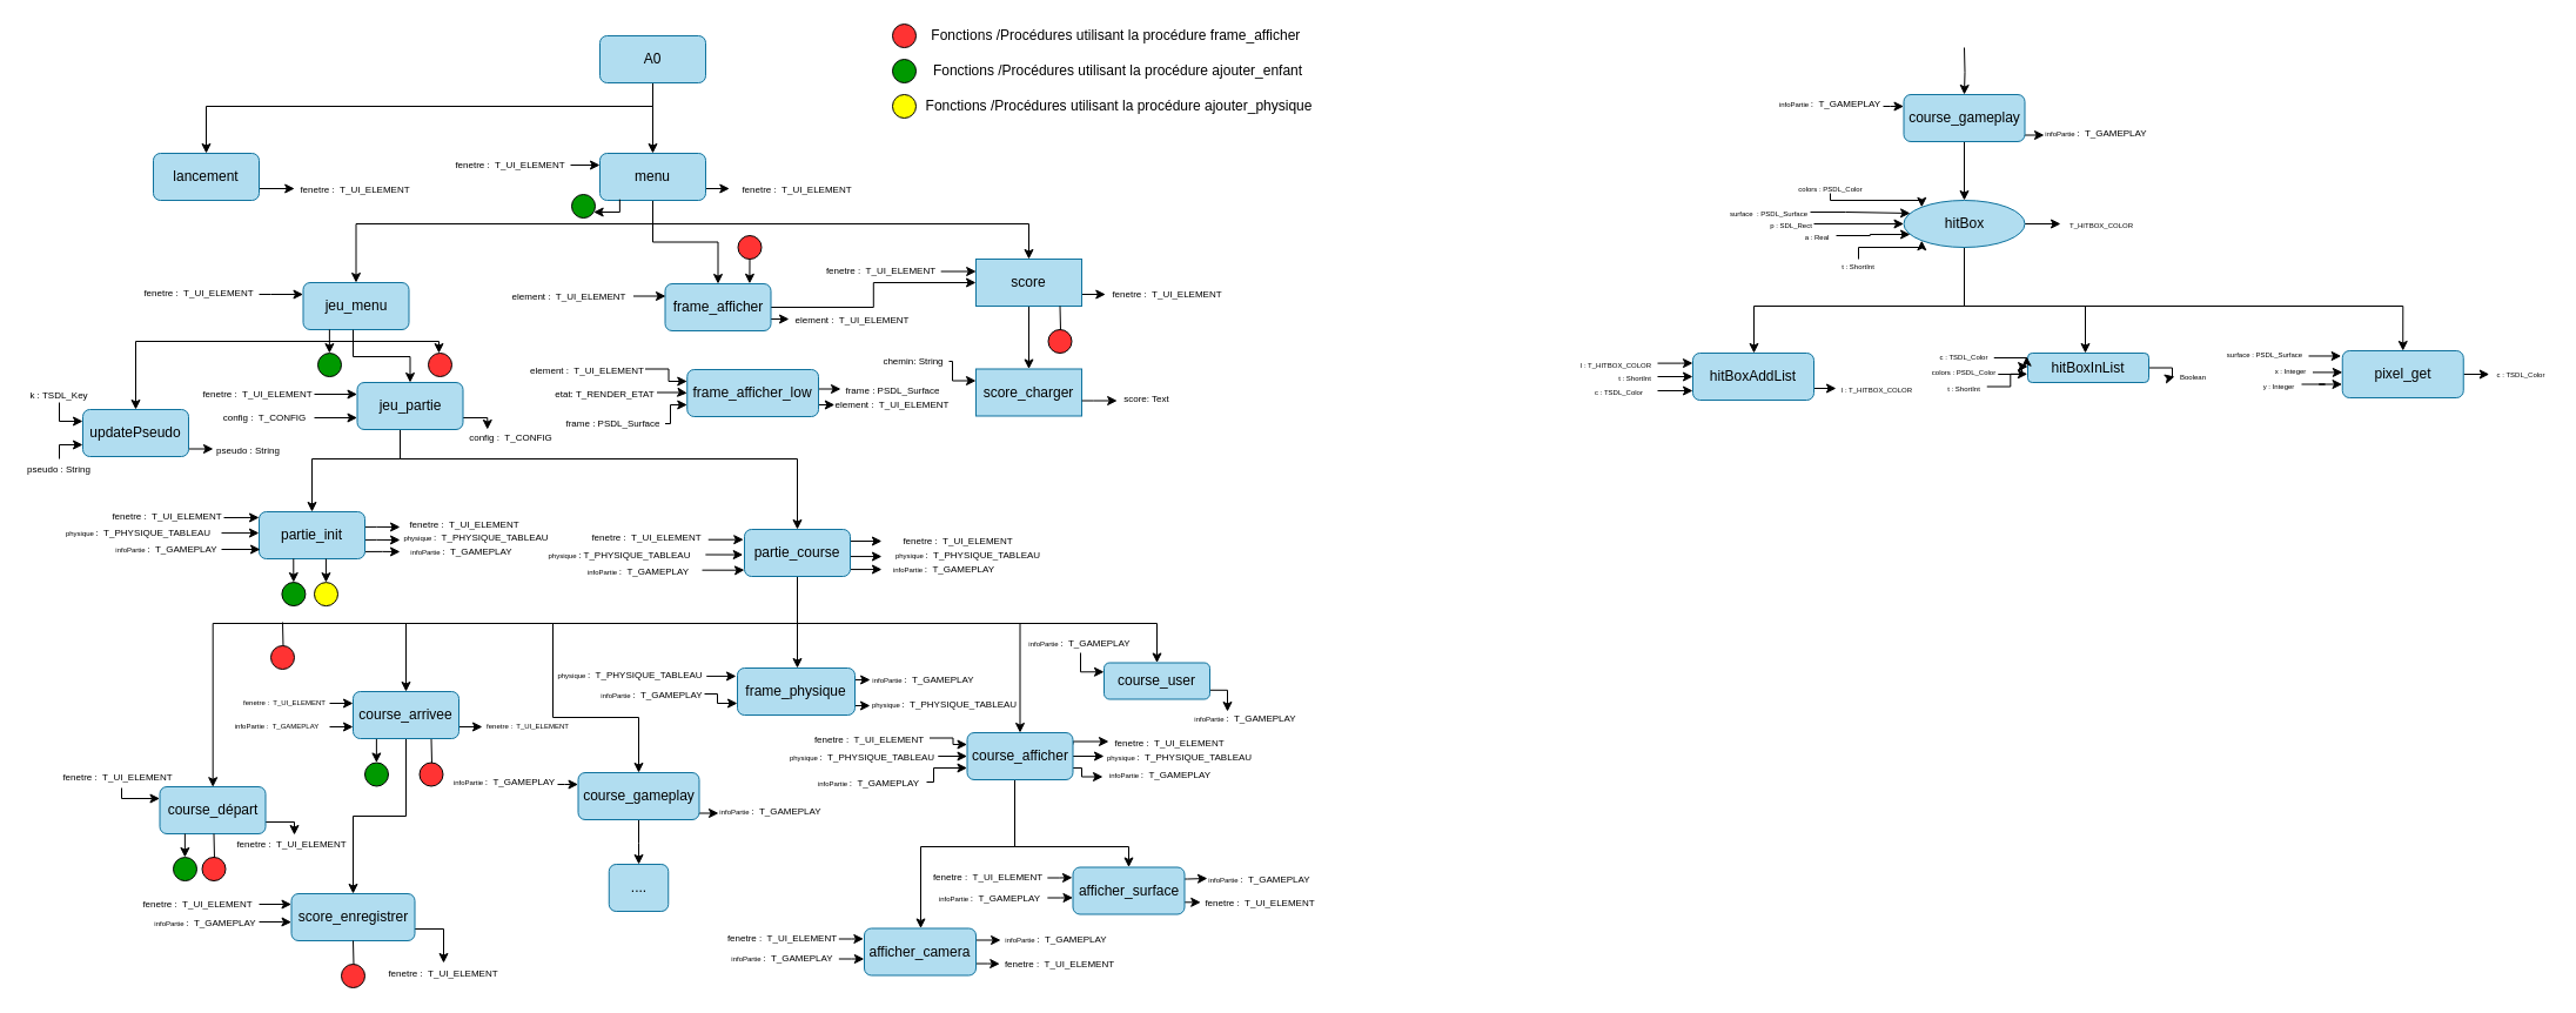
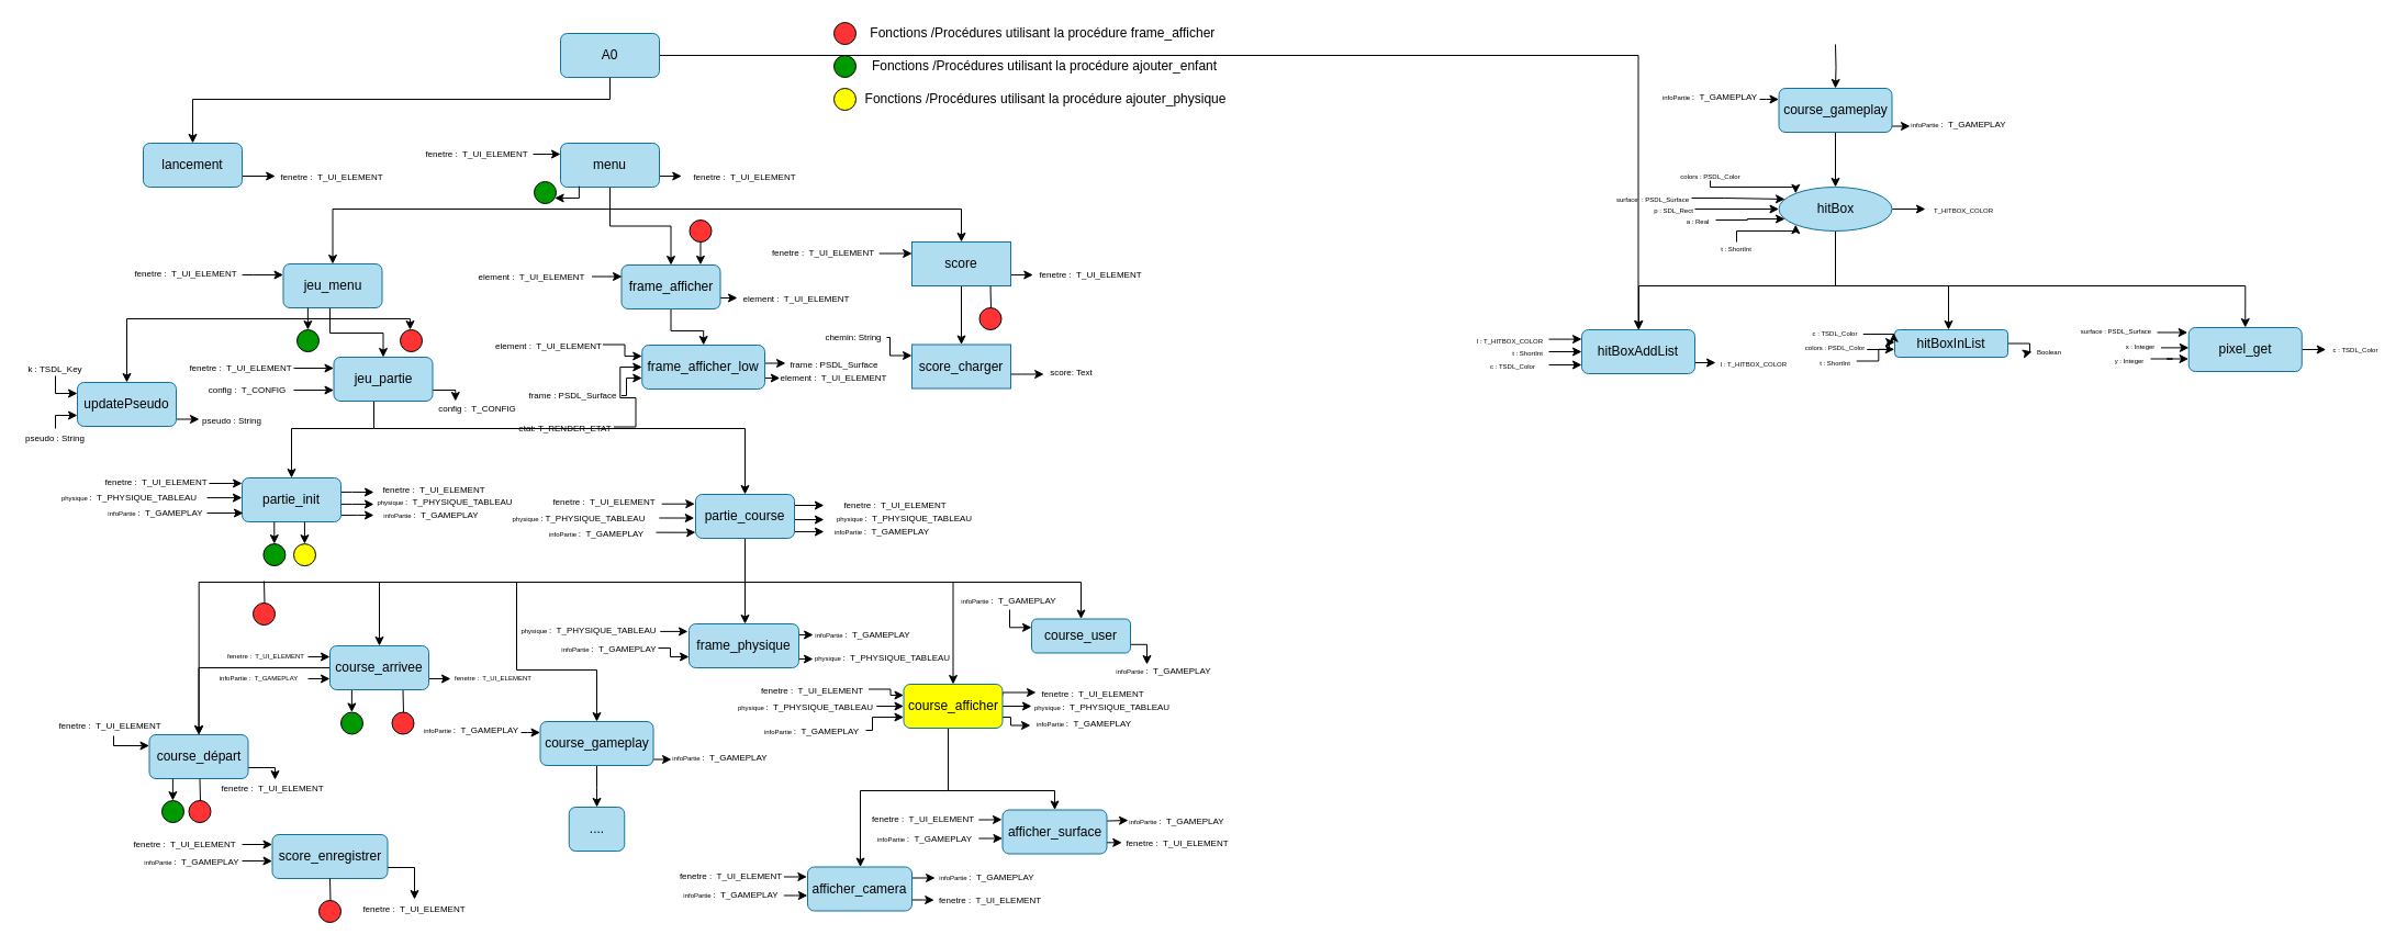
- <mxCell id="3" value="" style="edgeStyle=orthogonalEdgeStyle;rounded=0;orthogonalLoop=1;jettySize=auto;html=1;" parent="1" source="4" target="16" edge="1"><mxGeometry relative="1" as="geometry" /></mxCell>
+ <mxCell id="3" value="" style="edgeStyle=orthogonalEdgeStyle;rounded=0;orthogonalLoop=1;jettySize=auto;html=1;" parent="1" source="4" target="199" edge="1"><mxGeometry relative="1" as="geometry" /></mxCell>
- <mxCell id="5" value="" style="edgeStyle=orthogonalEdgeStyle;rounded=0;orthogonalLoop=1;jettySize=auto;html=1;" parent="1" source="7" target="19" edge="1"><mxGeometry relative="1" as="geometry" /></mxCell>
+ <mxCell id="5" value="" style="edgeStyle=orthogonalEdgeStyle;rounded=0;orthogonalLoop=1;jettySize=auto;html=1;" parent="1" source="7" target="10" edge="1"><mxGeometry relative="1" as="geometry" /></mxCell>
- <mxCell id="168" value="&lt;p style=&quot;line-height: 100%&quot;&gt;&lt;span style=&quot;font-size: 8px&quot;&gt;etat: T_RENDER_ETAT&lt;/span&gt;&lt;br&gt;&lt;/p&gt;" style="text;html=1;strokeColor=none;fillColor=none;align=center;verticalAlign=middle;whiteSpace=wrap;rounded=0;" parent="1" vertex="1"><mxGeometry x="470" y="327" width="88.5" height="13" as="geometry" /></mxCell>
+ <mxCell id="168" value="&lt;p style=&quot;line-height: 100%&quot;&gt;&lt;span style=&quot;font-size: 8px&quot;&gt;etat: T_RENDER_ETAT&lt;/span&gt;&lt;br&gt;&lt;/p&gt;" style="text;html=1;strokeColor=none;fillColor=none;align=center;verticalAlign=middle;whiteSpace=wrap;rounded=0;" parent="1" vertex="1"><mxGeometry x="470" y="382" width="88.5" height="13" as="geometry" /></mxCell>
- <mxCell id="40" value="course_afficher" style="rounded=1;whiteSpace=wrap;html=1;fillColor=#b1ddf0;strokeColor=#10739e;" parent="1" vertex="1"><mxGeometry x="822.5" y="623" width="90" height="40" as="geometry" /></mxCell>
+ <mxCell id="40" value="course_afficher" style="rounded=1;whiteSpace=wrap;html=1;fillColor=#ffff00;strokeColor=#10739e;" parent="1" vertex="1"><mxGeometry x="822.5" y="623" width="90" height="40" as="geometry" /></mxCell>
- <mxCell id="51" value="" style="edgeStyle=orthogonalEdgeStyle;rounded=0;orthogonalLoop=1;jettySize=auto;html=1;" parent="1" source="53" target="55" edge="1"><mxGeometry relative="1" as="geometry" /></mxCell>
+ <mxCell id="51" value="" style="edgeStyle=orthogonalEdgeStyle;rounded=0;orthogonalLoop=1;jettySize=auto;html=1;" parent="1" source="53" target="57" edge="1"><mxGeometry relative="1" as="geometry" /></mxCell>
